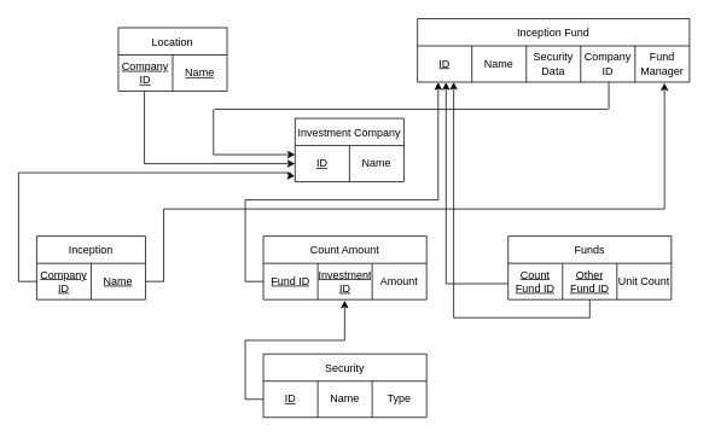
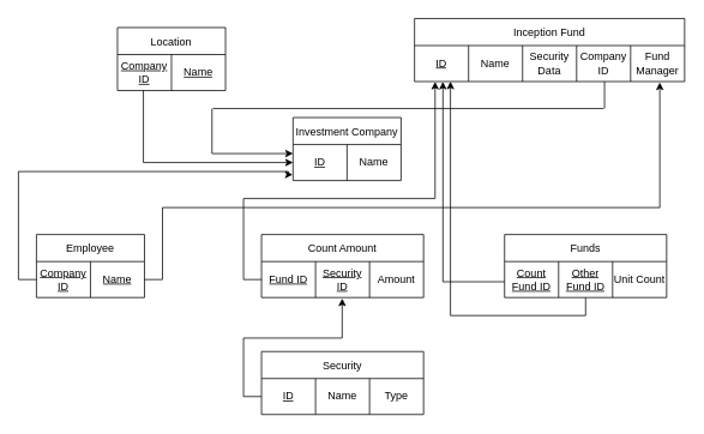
- <mxCell id="24" value="Inception" style="shape=table;startSize=30;container=1;collapsible=0;childLayout=tableLayout;" vertex="1" parent="1"><mxGeometry x="40" y="260" width="120" height="70" as="geometry" /></mxCell>
+ <mxCell id="24" value="Employee" style="shape=table;startSize=30;container=1;collapsible=0;childLayout=tableLayout;" vertex="1" parent="1"><mxGeometry x="40" y="260" width="120" height="70" as="geometry" /></mxCell>
- <mxCell id="31" value="&lt;u&gt;Investment ID&lt;/u&gt;" style="shape=partialRectangle;html=1;whiteSpace=wrap;connectable=0;overflow=hidden;fillColor=none;top=0;left=0;bottom=0;right=0;pointerEvents=1;" vertex="1" parent="29"><mxGeometry x="60" width="60" height="40" as="geometry"><mxRectangle width="60" height="40" as="alternateBounds" /></mxGeometry></mxCell>
+ <mxCell id="31" value="&lt;u&gt;Security ID&lt;/u&gt;" style="shape=partialRectangle;html=1;whiteSpace=wrap;connectable=0;overflow=hidden;fillColor=none;top=0;left=0;bottom=0;right=0;pointerEvents=1;" vertex="1" parent="29"><mxGeometry x="60" width="60" height="40" as="geometry"><mxRectangle width="60" height="40" as="alternateBounds" /></mxGeometry></mxCell>
